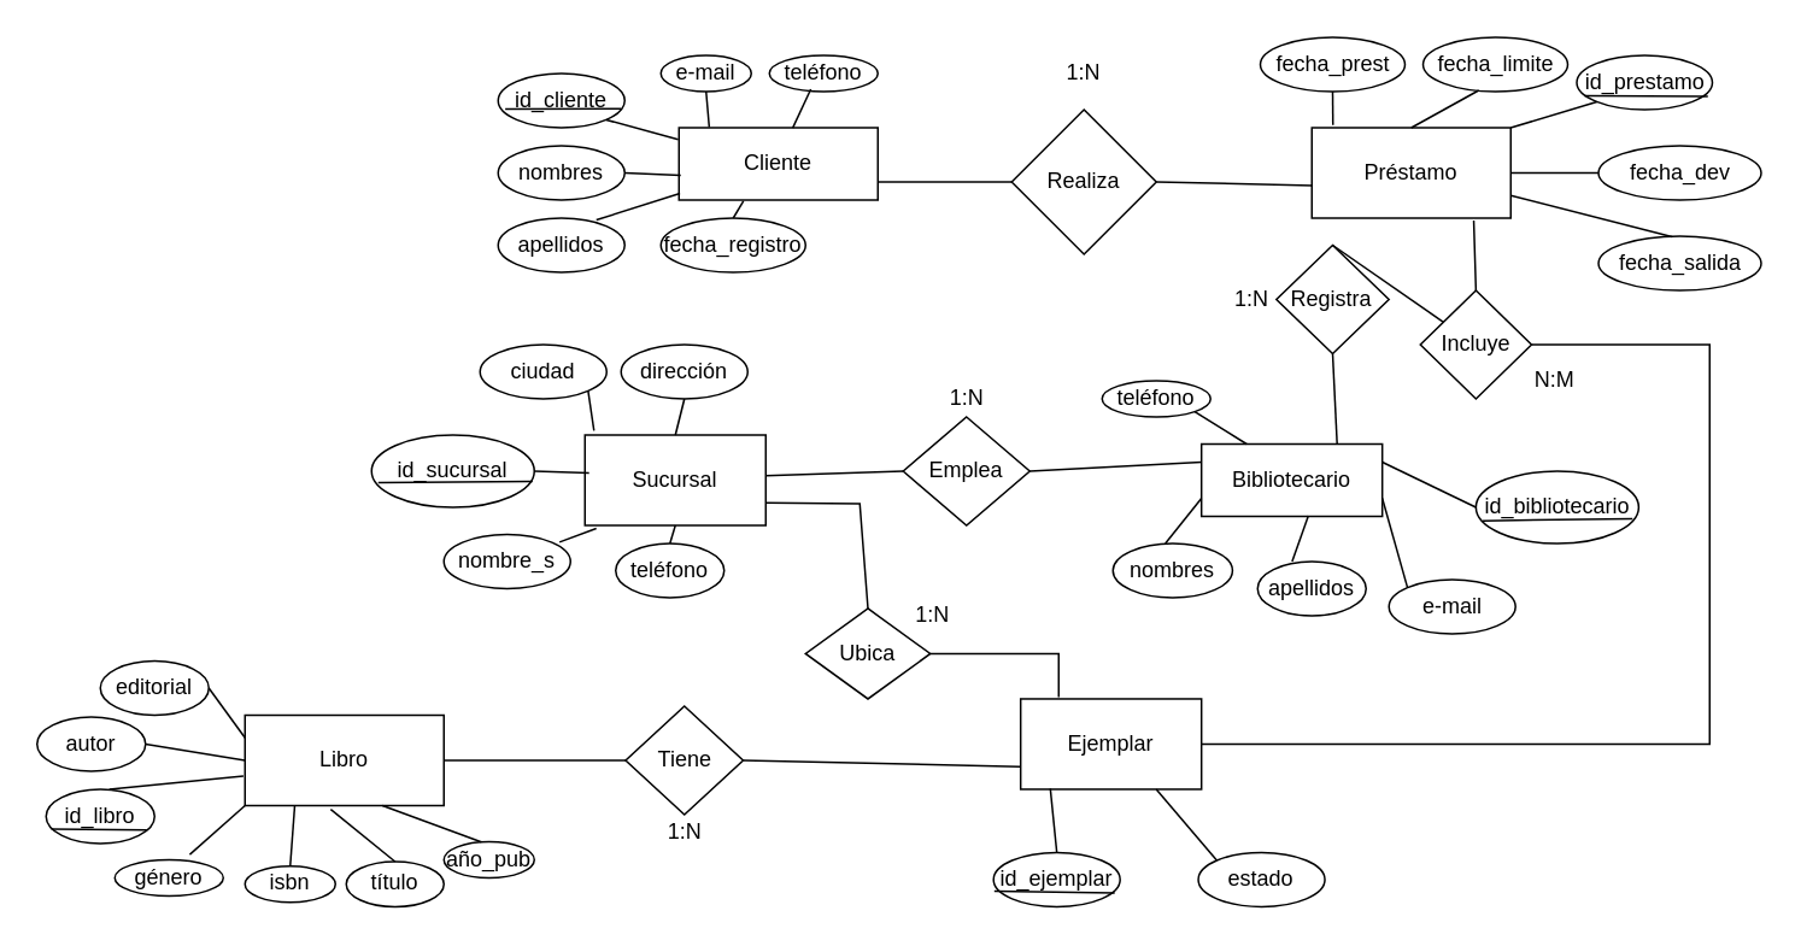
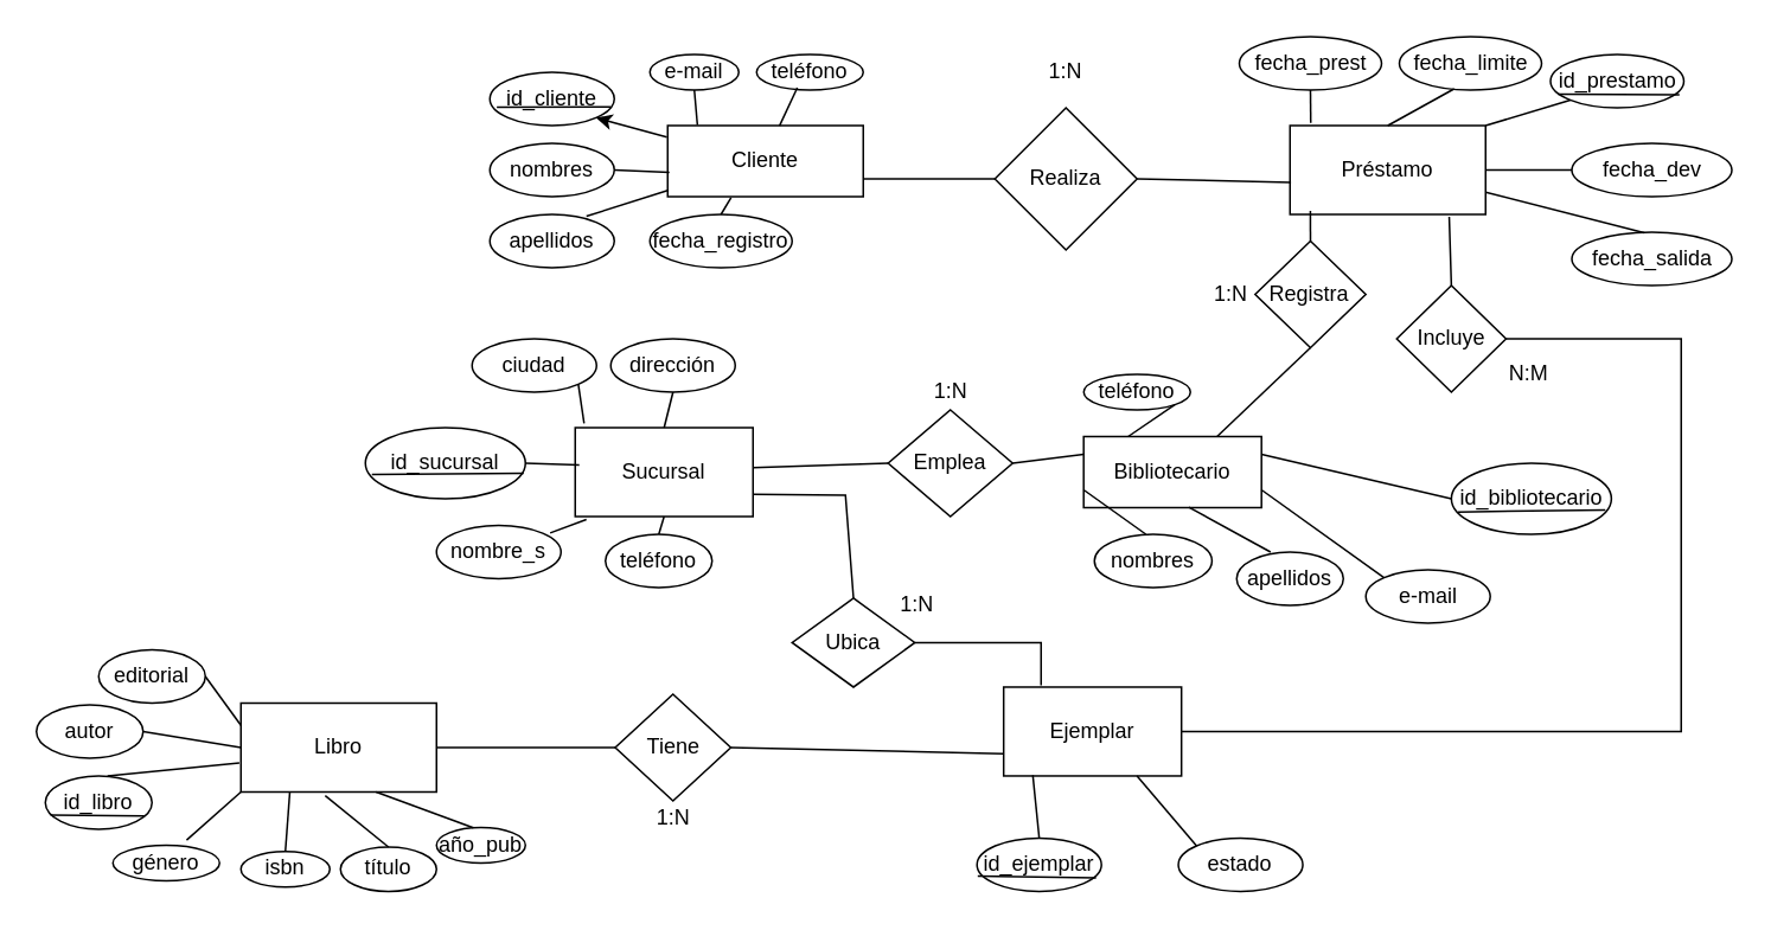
- <mxCell id="5" value="" style="endArrow=none;html=1;rounded=0;entryX=1;entryY=1;entryDx=0;entryDy=0;exitX=-0.004;exitY=0.164;exitDx=0;exitDy=0;exitPerimeter=0;" parent="1" source="3" target="4" edge="1"><mxGeometry width="50" height="50" relative="1" as="geometry"><mxPoint x="605" y="130" as="sourcePoint" /><mxPoint x="655" y="80" as="targetPoint" /></mxGeometry></mxCell>
+ <mxCell id="5" value="" style="endArrow=classic;html=1;rounded=0;entryX=1;entryY=1;entryDx=0;entryDy=0;exitX=-0.004;exitY=0.164;exitDx=0;exitDy=0;exitPerimeter=0;" parent="1" source="3" target="4" edge="1"><mxGeometry width="50" height="50" relative="1" as="geometry"><mxPoint x="605" y="130" as="sourcePoint" /><mxPoint x="655" y="80" as="targetPoint" /></mxGeometry></mxCell>
- <mxCell id="66" value="" style="endArrow=none;html=1;rounded=0;exitX=0.5;exitY=0;exitDx=0;exitDy=0;" parent="1" source="64" target="89" edge="1"><mxGeometry width="50" height="50" relative="1" as="geometry"><mxPoint x="645" y="270" as="sourcePoint" /><mxPoint x="695" y="220" as="targetPoint" /></mxGeometry></mxCell>
+ <mxCell id="66" value="" style="endArrow=none;html=1;rounded=0;entryX=0.104;entryY=0.96;entryDx=0;entryDy=0;exitX=0.5;exitY=0;exitDx=0;exitDy=0;entryPerimeter=0;" parent="1" source="64" target="48" edge="1"><mxGeometry width="50" height="50" relative="1" as="geometry"><mxPoint x="645" y="270" as="sourcePoint" /><mxPoint x="695" y="220" as="targetPoint" /></mxGeometry></mxCell>
- <mxCell id="2" value="Bibliotecario" style="rounded=0;whiteSpace=wrap;html=1;" parent="1" vertex="1"><mxGeometry x="663.96" y="245" width="100" height="40" as="geometry" /></mxCell>
+ <mxCell id="2" value="Bibliotecario" style="rounded=0;whiteSpace=wrap;html=1;" parent="1" vertex="1"><mxGeometry x="608.96" y="245" width="100" height="40" as="geometry" /></mxCell>
